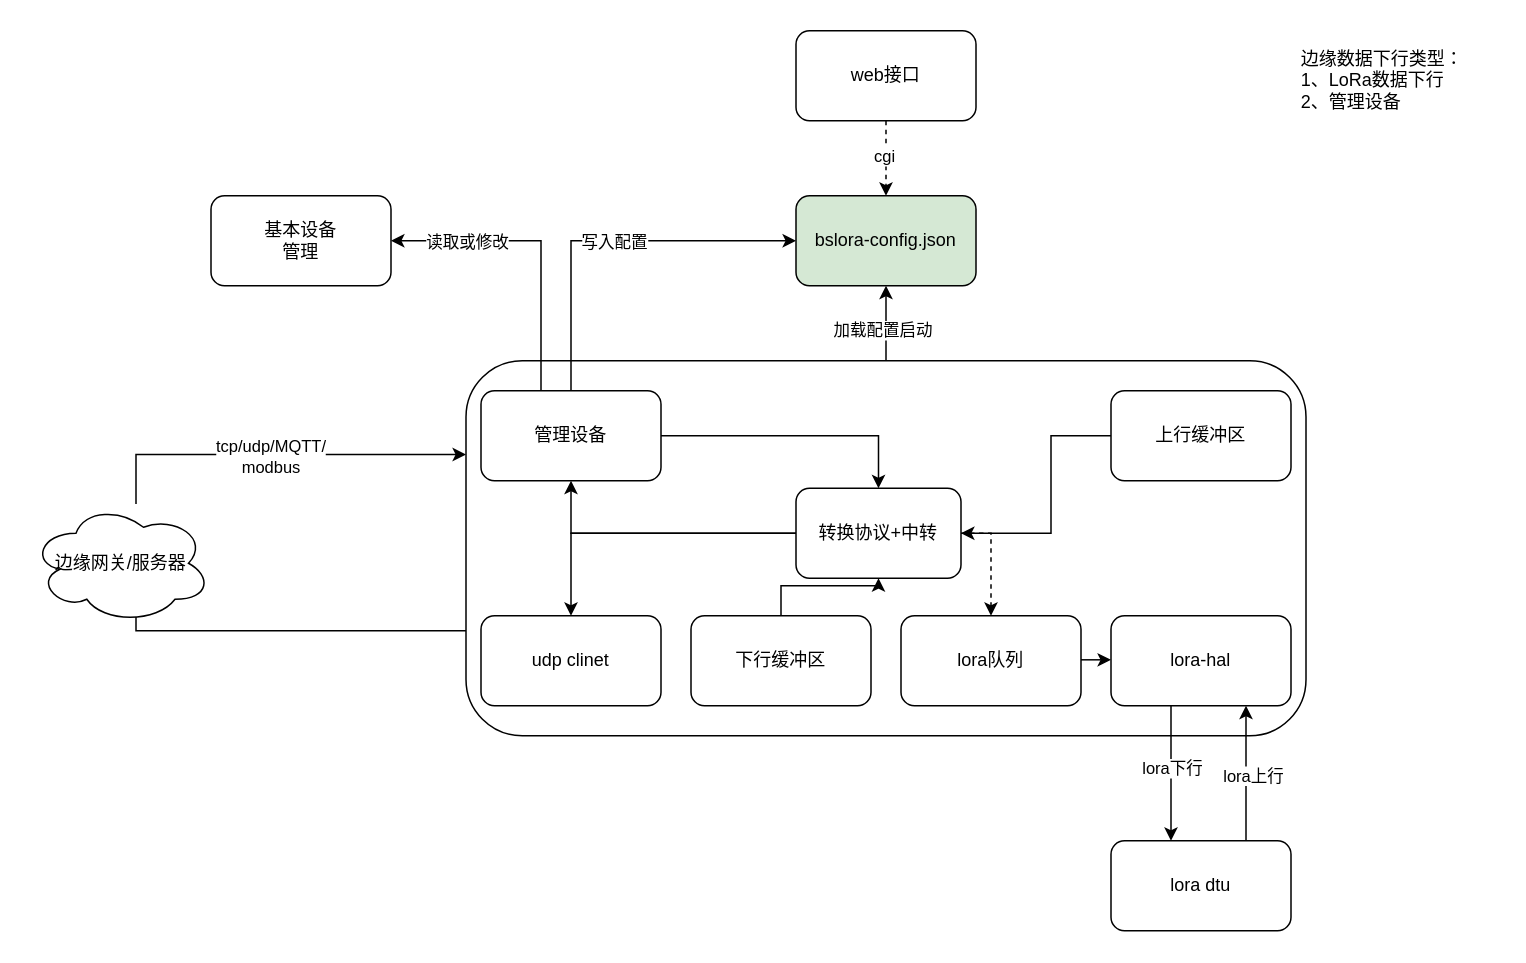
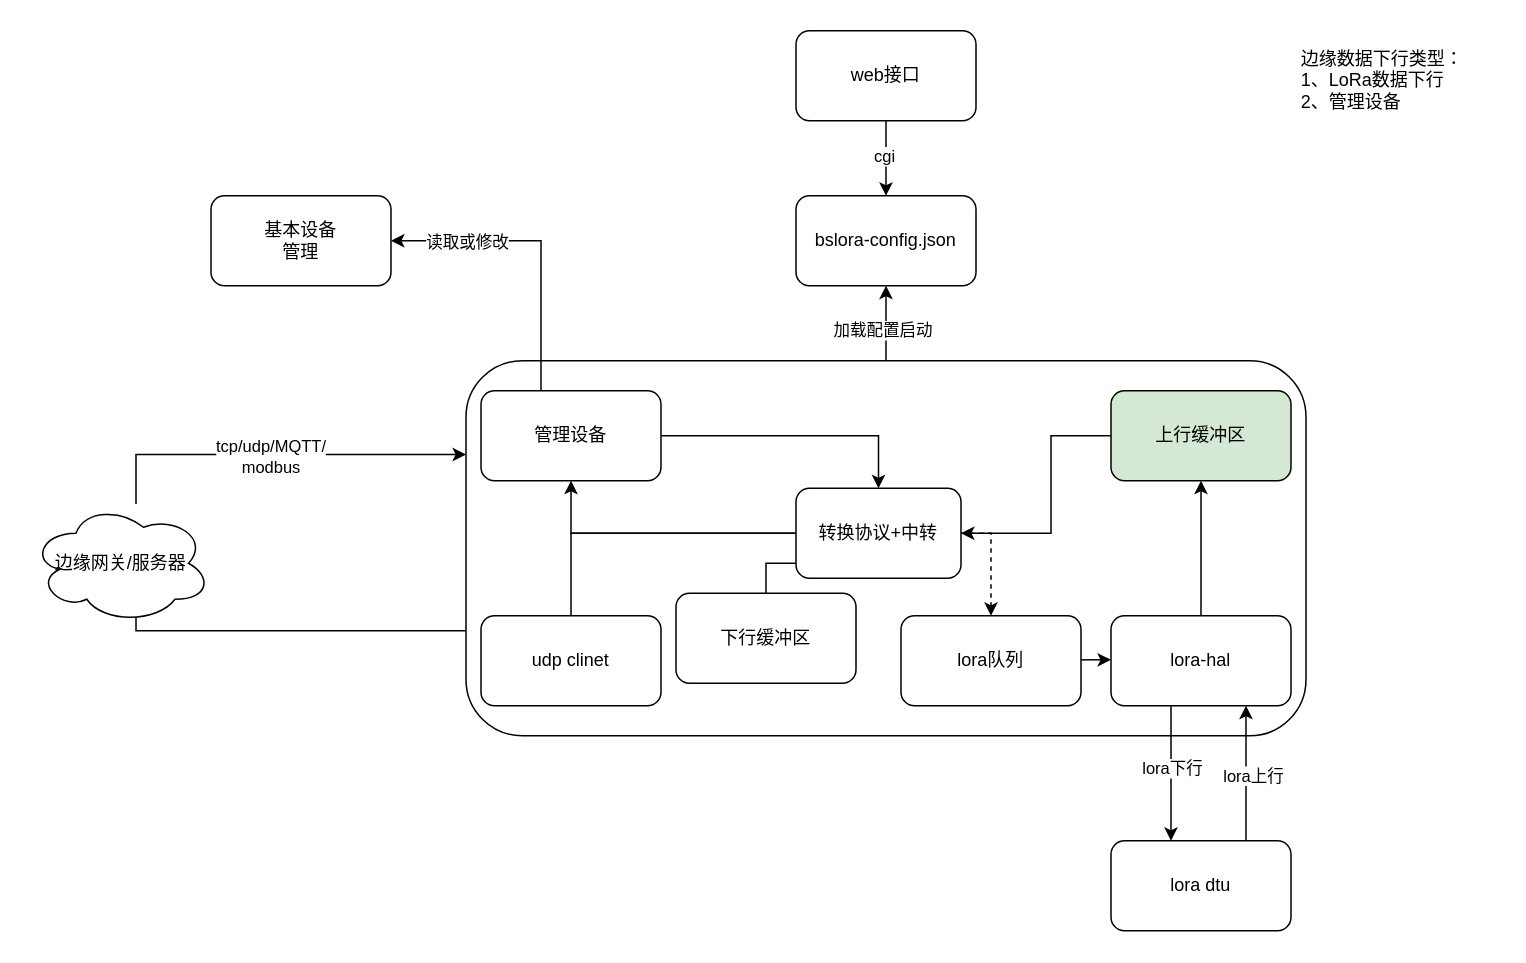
- <mxCell id="2" value="" style="edgeStyle=orthogonalEdgeStyle;rounded=0;orthogonalLoop=1;jettySize=auto;html=1;dashed=1;" edge="1" parent="1" source="4" target="5"><mxGeometry x="0.2" y="110" relative="1" as="geometry"><mxPoint as="offset" /></mxGeometry></mxCell>
+ <mxCell id="2" value="" style="edgeStyle=orthogonalEdgeStyle;rounded=0;orthogonalLoop=1;jettySize=auto;html=1;" edge="1" parent="1" source="4" target="5"><mxGeometry x="0.2" y="110" relative="1" as="geometry"><mxPoint as="offset" /></mxGeometry></mxCell>
- <mxCell id="23" style="edgeStyle=orthogonalEdgeStyle;rounded=0;orthogonalLoop=1;jettySize=auto;html=1;entryX=0;entryY=0.5;entryDx=0;entryDy=0;" edge="1" parent="1" source="28" target="5"><mxGeometry relative="1" as="geometry"><Array as="points"><mxPoint x="380" y="160" /></Array></mxGeometry></mxCell>
- <mxCell id="24" value="写入配置" style="edgeLabel;html=1;align=center;verticalAlign=middle;resizable=0;points=[];" vertex="1" connectable="0" parent="23"><mxGeometry x="0.02" relative="1" as="geometry"><mxPoint as="offset" /></mxGeometry></mxCell>
- <mxCell id="5" value="bslora-config.json" style="rounded=1;whiteSpace=wrap;html=1;fillColor=#d5e8d4;" vertex="1" parent="1"><mxGeometry x="530" y="130" width="120" height="60" as="geometry" /></mxCell>
+ <mxCell id="5" value="bslora-config.json" style="rounded=1;whiteSpace=wrap;html=1;" vertex="1" parent="1"><mxGeometry x="530" y="130" width="120" height="60" as="geometry" /></mxCell>
- <mxCell id="30" value="上行缓冲区" style="rounded=1;whiteSpace=wrap;html=1;" vertex="1" parent="1"><mxGeometry x="740" y="260" width="120" height="60" as="geometry" /></mxCell>
+ <mxCell id="30" value="上行缓冲区" style="rounded=1;whiteSpace=wrap;html=1;fillColor=#d5e8d4;" vertex="1" parent="1"><mxGeometry x="740" y="260" width="120" height="60" as="geometry" /></mxCell>
+ <mxCell id="12" value="" style="edgeStyle=orthogonalEdgeStyle;rounded=0;orthogonalLoop=1;jettySize=auto;html=1;" edge="1" parent="1" source="13" target="30"><mxGeometry relative="1" as="geometry" /></mxCell>
- <mxCell id="34" style="edgeStyle=orthogonalEdgeStyle;rounded=0;orthogonalLoop=1;jettySize=auto;html=1;exitX=0;exitY=0.5;exitDx=0;exitDy=0;entryX=0.5;entryY=0;entryDx=0;entryDy=0;" edge="1" parent="1" source="36" target="17"><mxGeometry relative="1" as="geometry" /></mxCell>
+ <mxCell id="34" style="edgeStyle=orthogonalEdgeStyle;rounded=0;orthogonalLoop=1;jettySize=auto;html=1;exitX=0;exitY=0.5;exitDx=0;exitDy=0;entryX=0.5;entryY=0;entryDx=0;entryDy=0;endArrow=none;" edge="1" parent="1" source="36" target="17"><mxGeometry relative="1" as="geometry" /></mxCell>
- <mxCell id="22" value="下行缓冲区" style="rounded=1;whiteSpace=wrap;html=1;" vertex="1" parent="1"><mxGeometry x="460" y="410" width="120" height="60" as="geometry" /></mxCell>
+ <mxCell id="22" value="下行缓冲区" style="rounded=1;whiteSpace=wrap;html=1;" vertex="1" parent="1"><mxGeometry x="450" y="395" width="120" height="60" as="geometry" /></mxCell>
